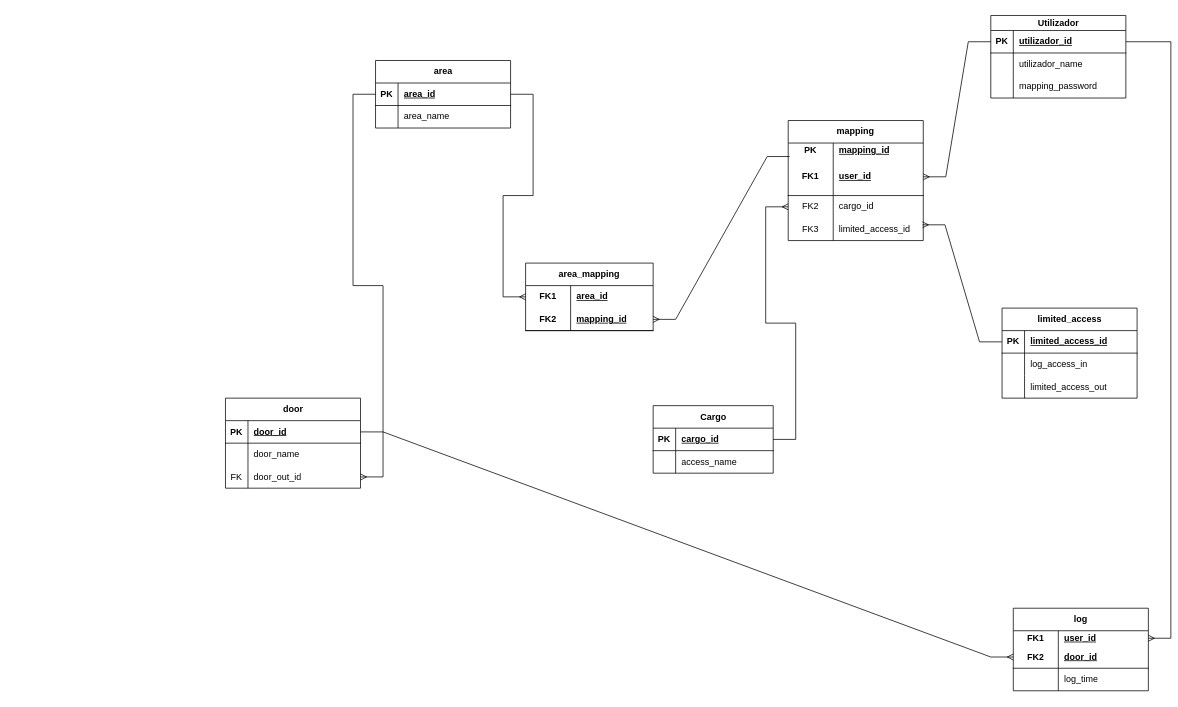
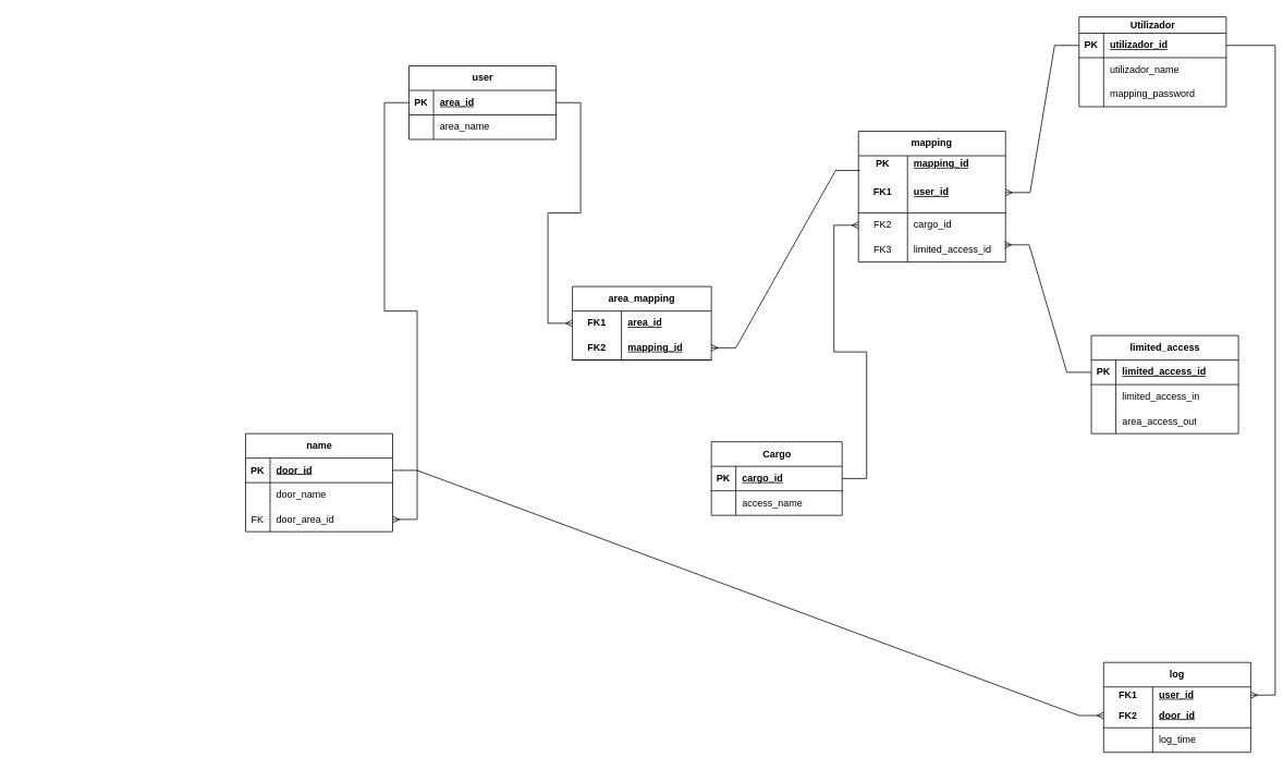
- <mxCell id="53" value="area" style="shape=table;startSize=30;container=1;collapsible=1;childLayout=tableLayout;fixedRows=1;rowLines=0;fontStyle=1;align=center;resizeLast=1;html=1;" vertex="1" parent="1"><mxGeometry x="500" y="80" width="180" height="90" as="geometry" /></mxCell>
+ <mxCell id="53" value="user" style="shape=table;startSize=30;container=1;collapsible=1;childLayout=tableLayout;fixedRows=1;rowLines=0;fontStyle=1;align=center;resizeLast=1;html=1;" vertex="1" parent="1"><mxGeometry x="500" y="80" width="180" height="90" as="geometry" /></mxCell>
- <mxCell id="25" value="log_access_in" style="shape=partialRectangle;connectable=0;fillColor=none;top=0;left=0;bottom=0;right=0;align=left;spacingLeft=6;overflow=hidden;whiteSpace=wrap;html=1;" vertex="1" parent="23"><mxGeometry x="30" width="150" height="30" as="geometry"><mxRectangle width="150" height="30" as="alternateBounds" /></mxGeometry></mxCell>
+ <mxCell id="25" value="limited_access_in" style="shape=partialRectangle;connectable=0;fillColor=none;top=0;left=0;bottom=0;right=0;align=left;spacingLeft=6;overflow=hidden;whiteSpace=wrap;html=1;" vertex="1" parent="23"><mxGeometry x="30" width="150" height="30" as="geometry"><mxRectangle width="150" height="30" as="alternateBounds" /></mxGeometry></mxCell>
- <mxCell id="28" value="limited_access_out" style="shape=partialRectangle;connectable=0;fillColor=none;top=0;left=0;bottom=0;right=0;align=left;spacingLeft=6;overflow=hidden;whiteSpace=wrap;html=1;" vertex="1" parent="26"><mxGeometry x="30" width="150" height="30" as="geometry"><mxRectangle width="150" height="30" as="alternateBounds" /></mxGeometry></mxCell>
+ <mxCell id="28" value="area_access_out" style="shape=partialRectangle;connectable=0;fillColor=none;top=0;left=0;bottom=0;right=0;align=left;spacingLeft=6;overflow=hidden;whiteSpace=wrap;html=1;" vertex="1" parent="26"><mxGeometry x="30" width="150" height="30" as="geometry"><mxRectangle width="150" height="30" as="alternateBounds" /></mxGeometry></mxCell>
- <mxCell id="61" value="door" style="shape=table;startSize=30;container=1;collapsible=1;childLayout=tableLayout;fixedRows=1;rowLines=0;fontStyle=1;align=center;resizeLast=1;html=1;" vertex="1" parent="1"><mxGeometry x="300" y="530" width="180" height="120" as="geometry" /></mxCell>
+ <mxCell id="61" value="name" style="shape=table;startSize=30;container=1;collapsible=1;childLayout=tableLayout;fixedRows=1;rowLines=0;fontStyle=1;align=center;resizeLast=1;html=1;" vertex="1" parent="1"><mxGeometry x="300" y="530" width="180" height="120" as="geometry" /></mxCell>
- <mxCell id="70" value="door_out_id" style="shape=partialRectangle;connectable=0;fillColor=none;top=0;left=0;bottom=0;right=0;align=left;spacingLeft=6;overflow=hidden;whiteSpace=wrap;html=1;" vertex="1" parent="68"><mxGeometry x="30" width="150" height="30" as="geometry"><mxRectangle width="150" height="30" as="alternateBounds" /></mxGeometry></mxCell>
+ <mxCell id="70" value="door_area_id" style="shape=partialRectangle;connectable=0;fillColor=none;top=0;left=0;bottom=0;right=0;align=left;spacingLeft=6;overflow=hidden;whiteSpace=wrap;html=1;" vertex="1" parent="68"><mxGeometry x="30" width="150" height="30" as="geometry"><mxRectangle width="150" height="30" as="alternateBounds" /></mxGeometry></mxCell>
